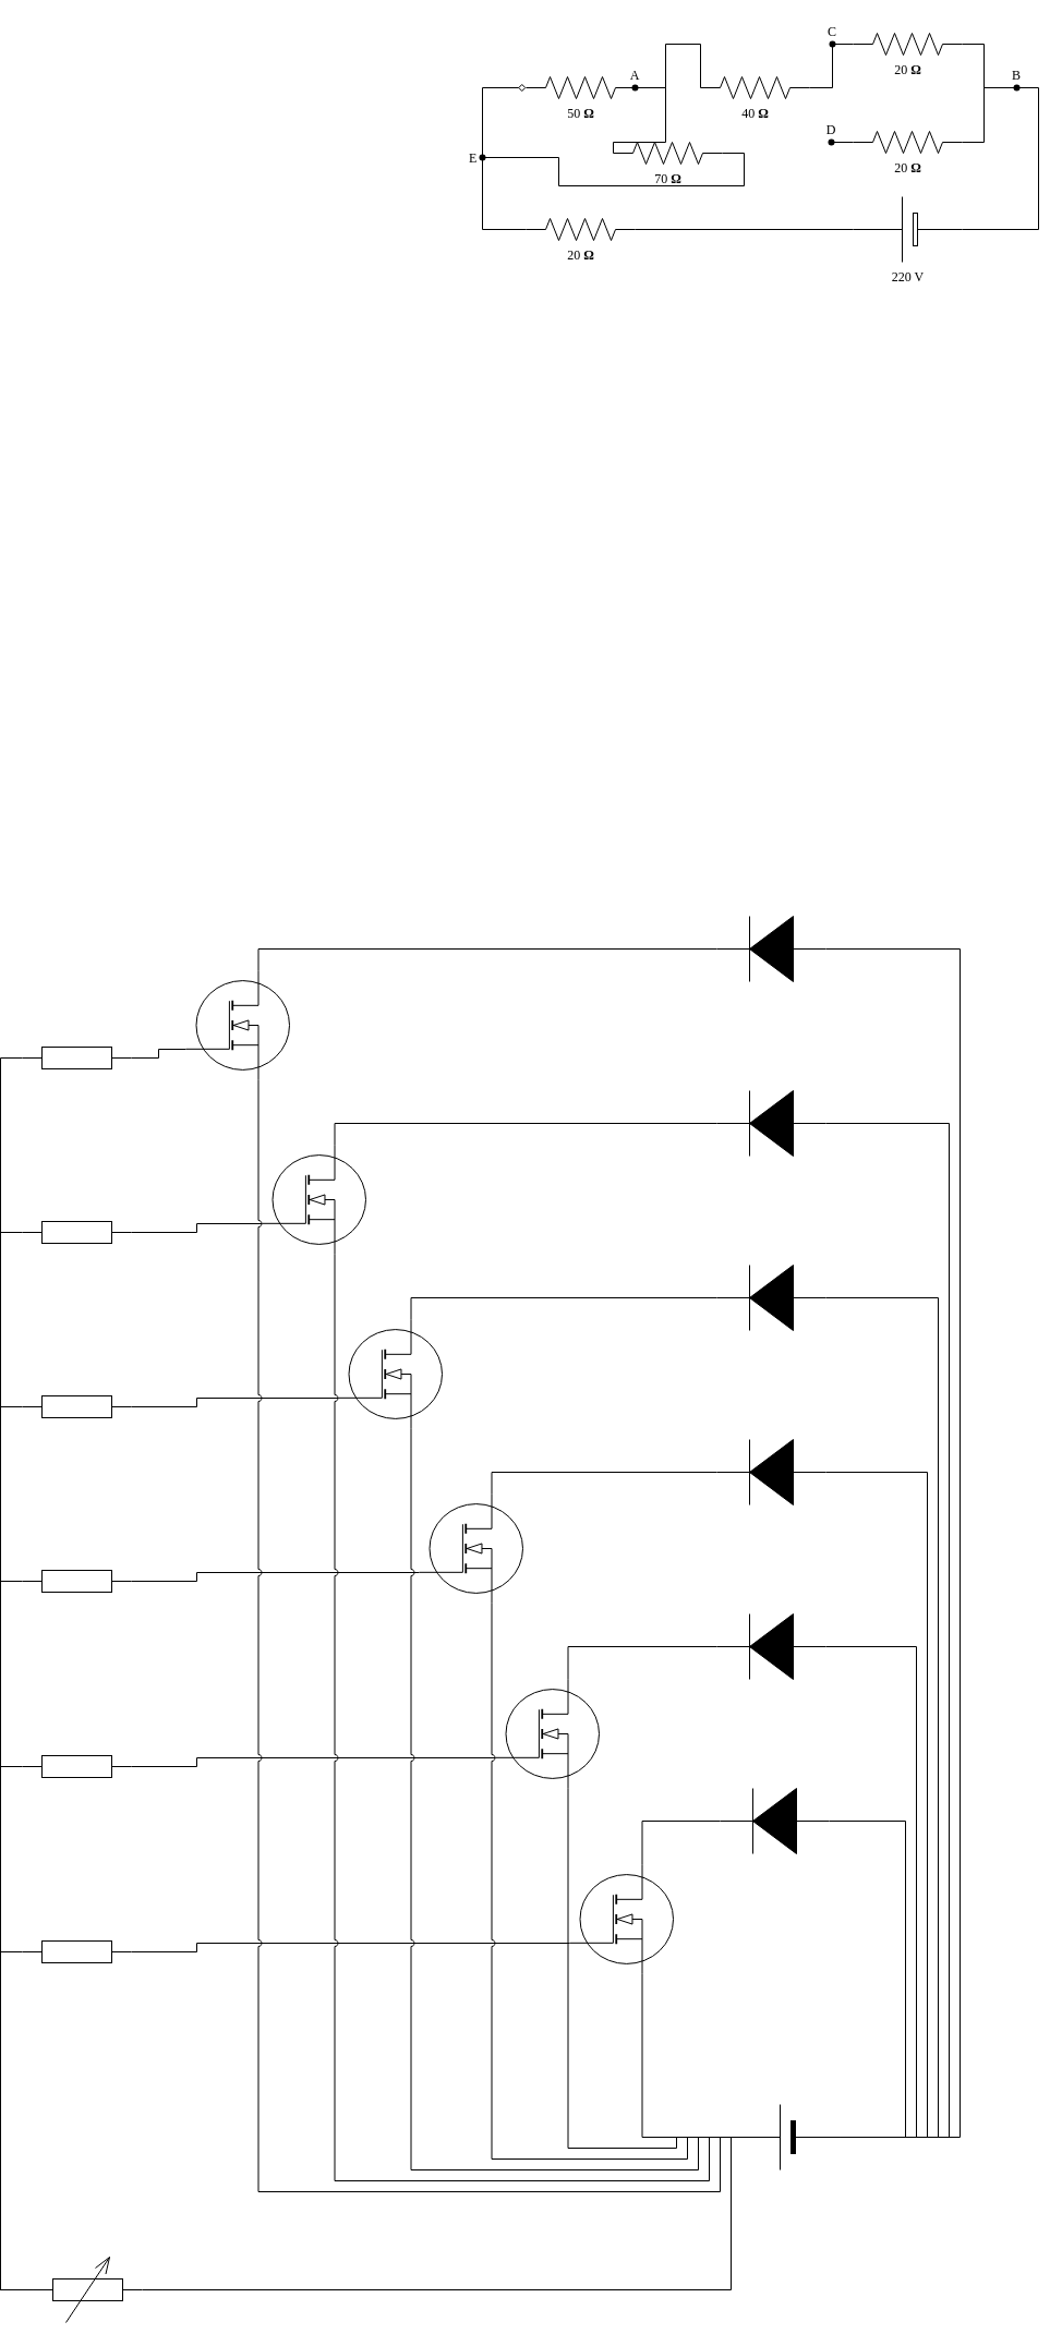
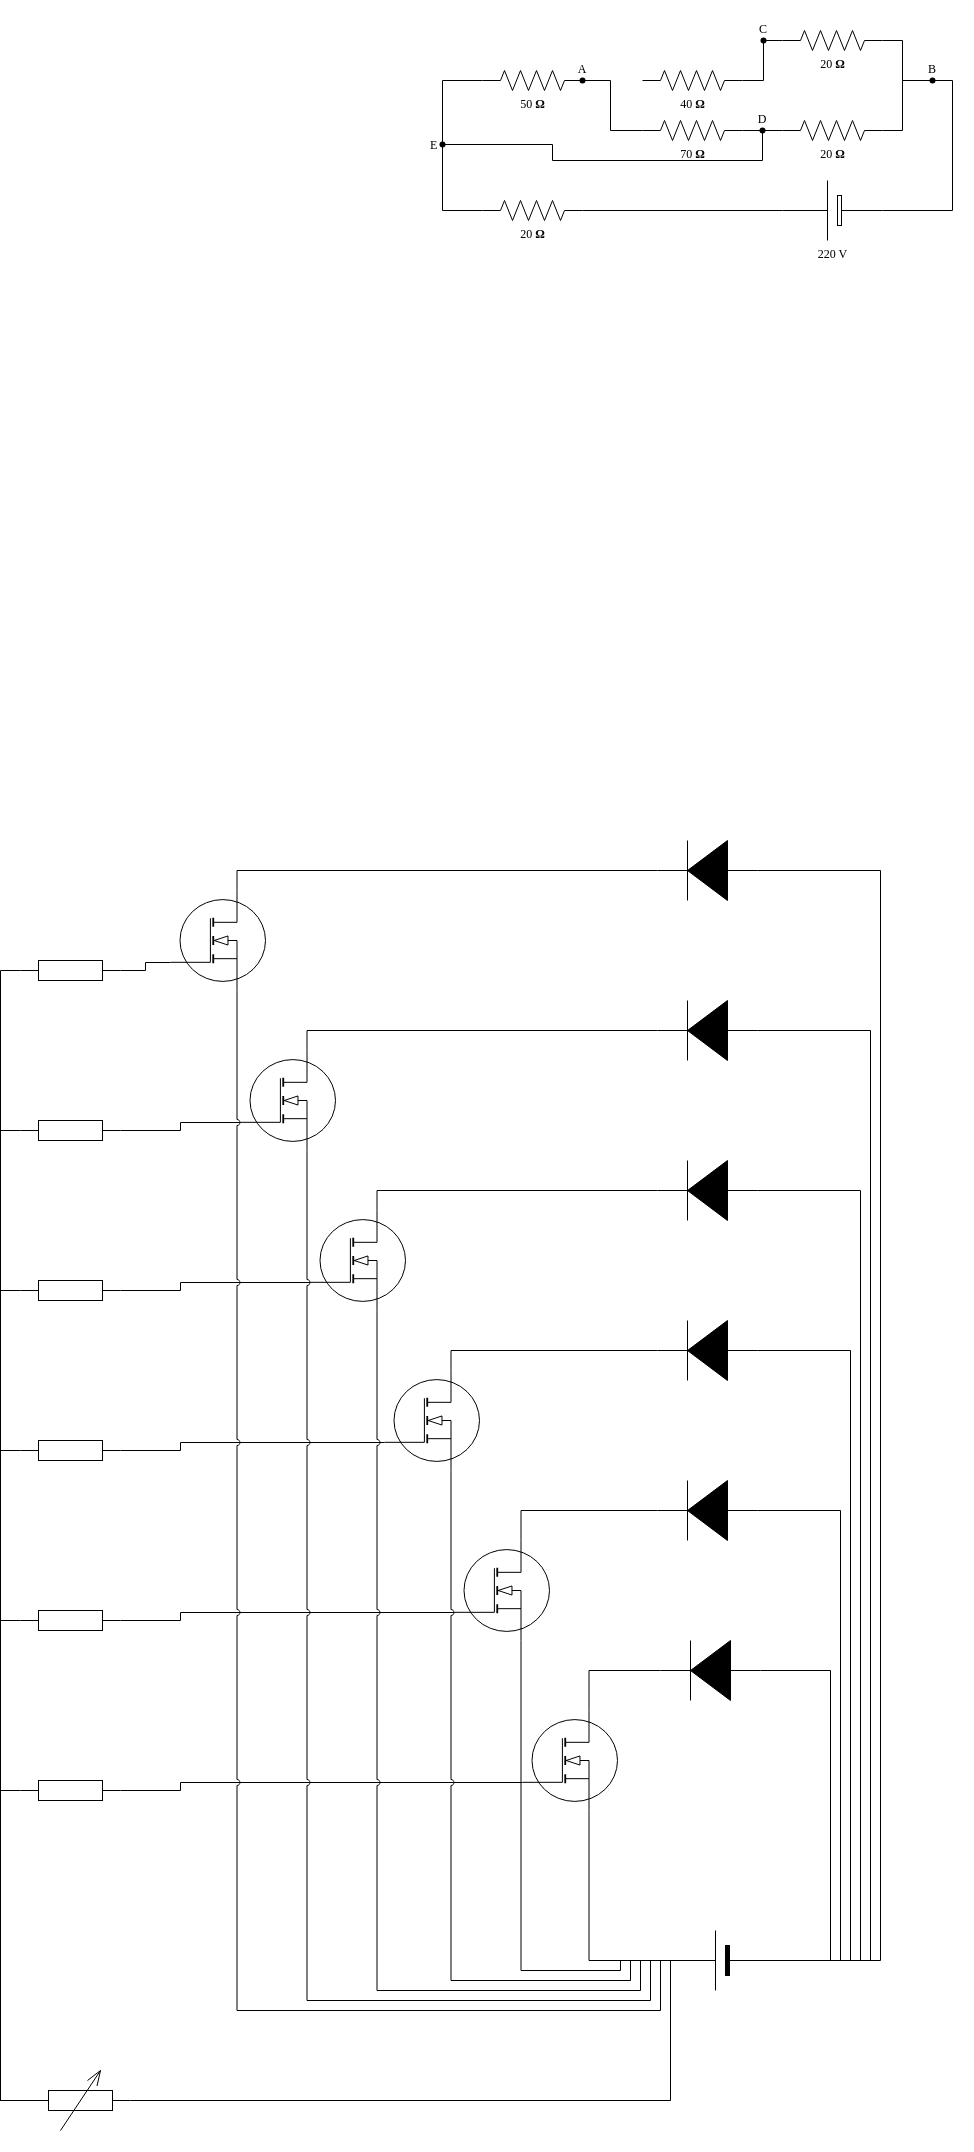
- <mxCell id="10" style="edgeStyle=orthogonalEdgeStyle;rounded=0;html=1;entryX=0;entryY=0.5;entryPerimeter=0;labelBackgroundColor=none;startArrow=none;startFill=0;startSize=5;endArrow=none;endFill=0;endSize=5;jettySize=auto;orthogonalLoop=1;strokeWidth=1;fontFamily=Verdana;fontSize=12" parent="1" source="21" target="3" edge="1"><mxGeometry relative="1" as="geometry"><Array as="points"><mxPoint x="610" y="80" /><mxPoint x="610" y="40" /></Array></mxGeometry></mxCell>
- <mxCell id="23" style="edgeStyle=orthogonalEdgeStyle;rounded=0;html=1;labelBackgroundColor=none;startArrow=none;startFill=0;startSize=5;endArrow=diamond;endFill=0;endSize=5;jettySize=auto;orthogonalLoop=1;strokeWidth=1;fontFamily=Verdana;fontSize=12;entryX=0;entryY=0.5;entryDx=0;entryDy=0;entryPerimeter=0;" parent="1" source="22" target="12" edge="1"><mxGeometry relative="1" as="geometry"><Array as="points"><mxPoint x="442" y="80" /></Array><mxPoint x="492" y="220" as="sourcePoint" /><mxPoint x="452" y="154" as="targetPoint" /></mxGeometry></mxCell>
+ <mxCell id="23" style="edgeStyle=orthogonalEdgeStyle;rounded=0;html=1;labelBackgroundColor=none;startArrow=none;startFill=0;startSize=5;endArrow=none;endFill=0;endSize=5;jettySize=auto;orthogonalLoop=1;strokeWidth=1;fontFamily=Verdana;fontSize=12;entryX=0;entryY=0.5;entryDx=0;entryDy=0;entryPerimeter=0;" parent="1" source="22" target="12" edge="1"><mxGeometry relative="1" as="geometry"><Array as="points"><mxPoint x="442" y="80" /></Array><mxPoint x="492" y="220" as="sourcePoint" /><mxPoint x="452" y="154" as="targetPoint" /></mxGeometry></mxCell>
- <mxCell id="7" value="70&amp;nbsp;&lt;b&gt;Ω&lt;/b&gt;" style="verticalLabelPosition=bottom;shadow=0;dashed=0;align=center;html=1;verticalAlign=top;strokeWidth=1;shape=mxgraph.electrical.resistors.resistor_2;rounded=1;comic=0;labelBackgroundColor=none;fontFamily=Verdana;fontSize=12" parent="1" vertex="1"><mxGeometry x="562" y="130" width="100" height="20" as="geometry" /></mxCell>
+ <mxCell id="7" value="70&amp;nbsp;&lt;b&gt;Ω&lt;/b&gt;" style="verticalLabelPosition=bottom;shadow=0;dashed=0;align=center;html=1;verticalAlign=top;strokeWidth=1;shape=mxgraph.electrical.resistors.resistor_2;rounded=1;comic=0;labelBackgroundColor=none;fontFamily=Verdana;fontSize=12" parent="1" vertex="1"><mxGeometry x="642" y="120" width="100" height="20" as="geometry" /></mxCell>
